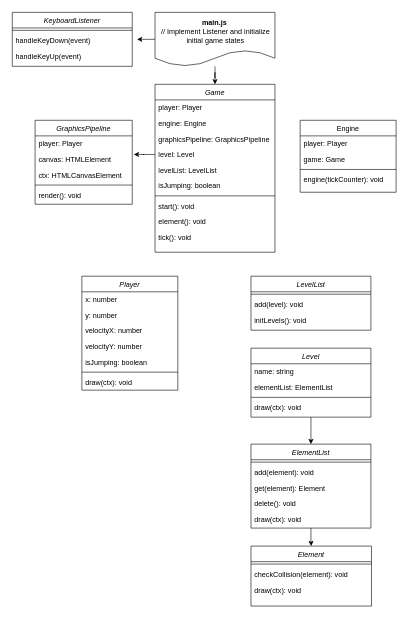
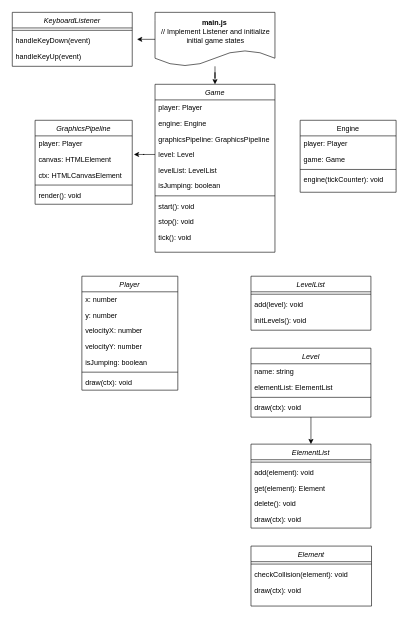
- <mxCell id="24" value="element(): void" style="text;align=left;verticalAlign=top;spacingLeft=4;spacingRight=4;overflow=hidden;rotatable=0;points=[[0,0.5],[1,0.5]];portConstraint=eastwest;" parent="15" vertex="1"><mxGeometry y="216" width="200" height="26" as="geometry" /></mxCell>
+ <mxCell id="24" value="stop(): void" style="text;align=left;verticalAlign=top;spacingLeft=4;spacingRight=4;overflow=hidden;rotatable=0;points=[[0,0.5],[1,0.5]];portConstraint=eastwest;" parent="15" vertex="1"><mxGeometry y="216" width="200" height="26" as="geometry" /></mxCell>
- <mxCell id="42" style="edgeStyle=orthogonalEdgeStyle;rounded=0;orthogonalLoop=1;jettySize=auto;html=1;entryX=0.5;entryY=0;entryDx=0;entryDy=0;" edge="1" parent="1" source="43" target="32"><mxGeometry relative="1" as="geometry" /></mxCell>
